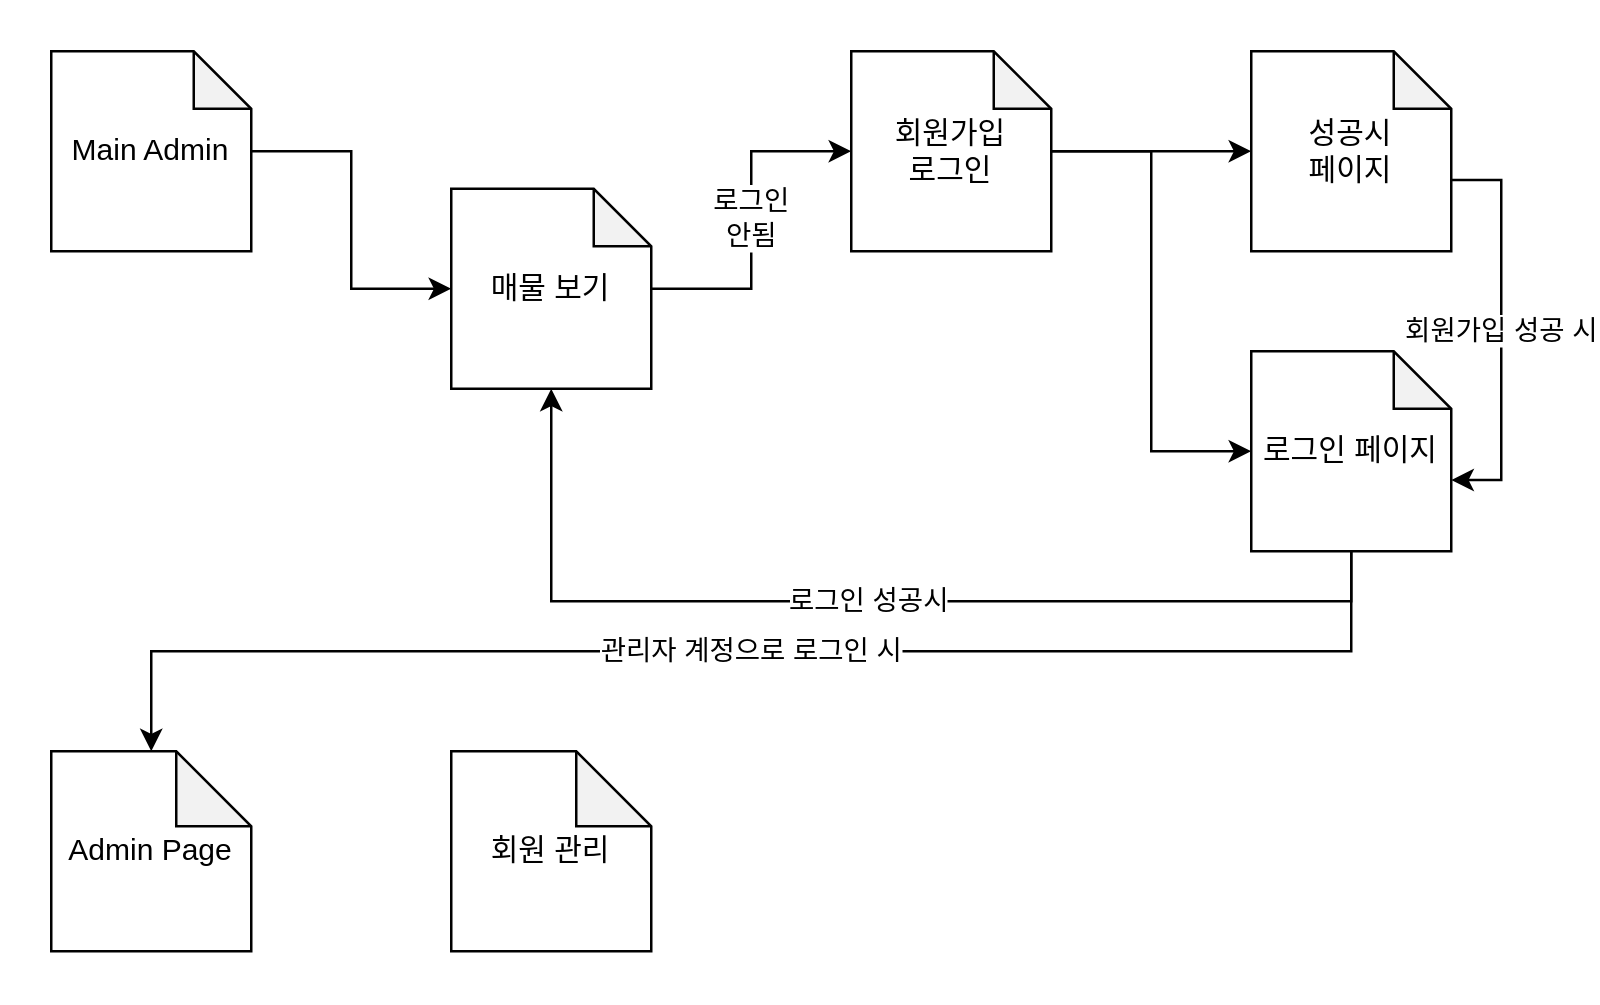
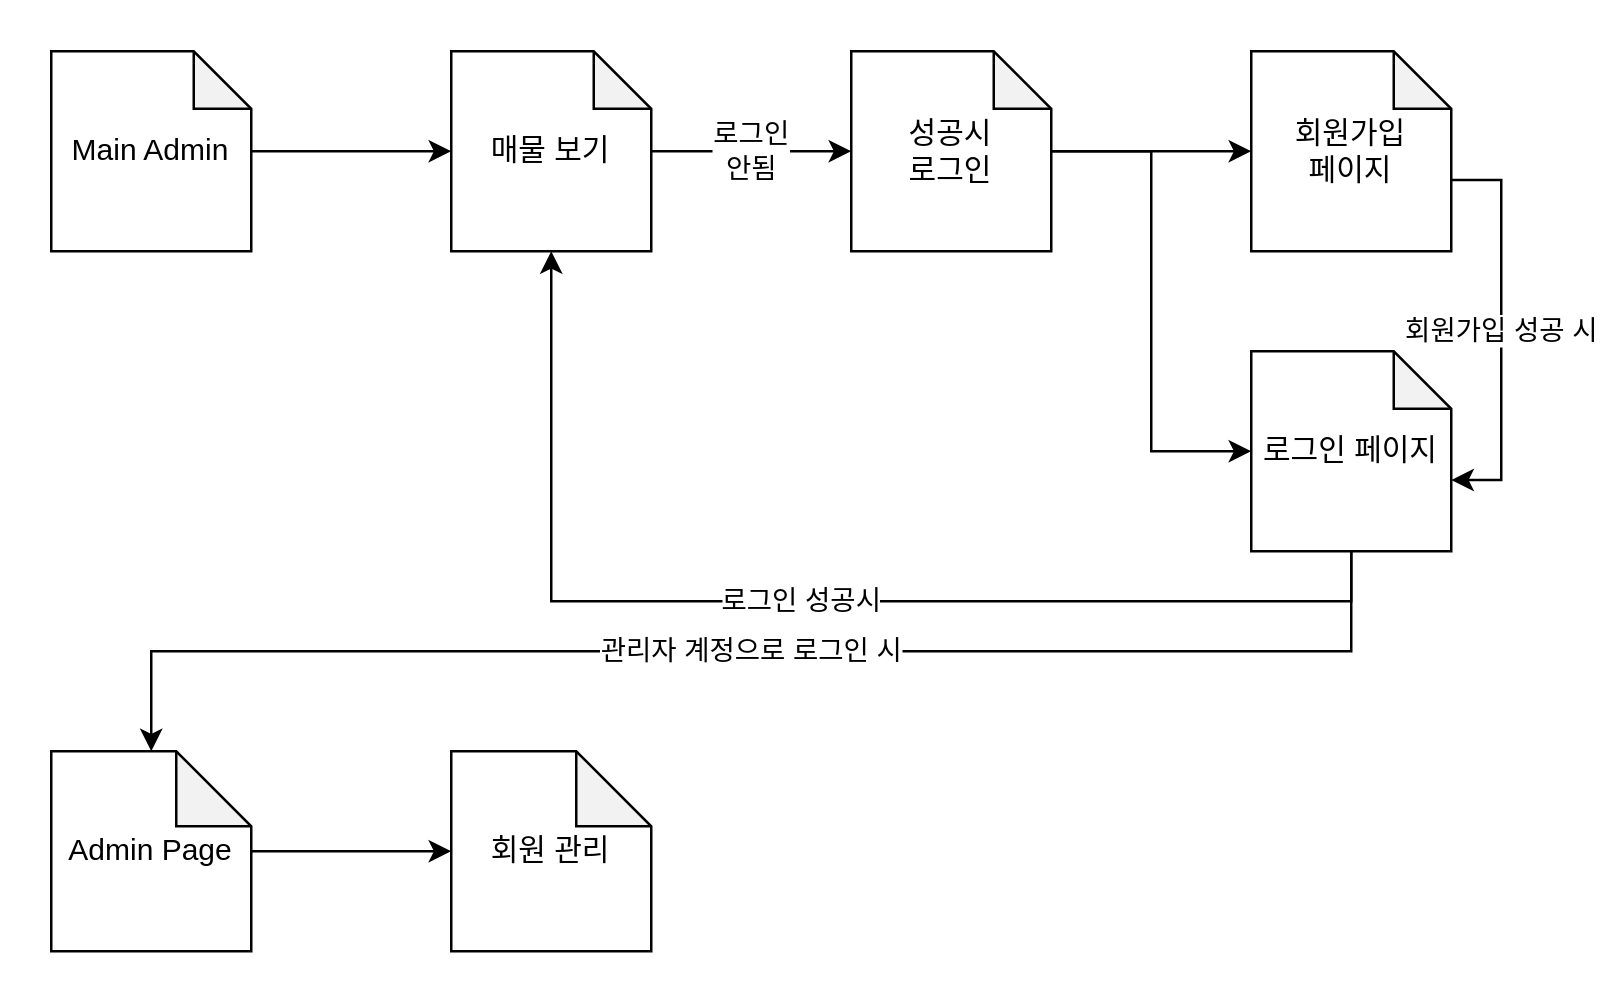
- <mxCell id="4" value="회원가입&lt;br&gt;로그인" style="shape=note;whiteSpace=wrap;html=1;backgroundOutline=1;darkOpacity=0.05;size=23;" vertex="1" parent="1"><mxGeometry x="340" y="20" width="80" height="80" as="geometry" /></mxCell>
+ <mxCell id="4" value="성공시&lt;br&gt;로그인" style="shape=note;whiteSpace=wrap;html=1;backgroundOutline=1;darkOpacity=0.05;size=23;" vertex="1" parent="1"><mxGeometry x="340" y="20" width="80" height="80" as="geometry" /></mxCell>
- <mxCell id="10" value="성공시&lt;br&gt;페이지" style="shape=note;whiteSpace=wrap;html=1;backgroundOutline=1;darkOpacity=0.05;size=23;" vertex="1" parent="1"><mxGeometry x="500" y="20" width="80" height="80" as="geometry" /></mxCell>
+ <mxCell id="10" value="회원가입&lt;br&gt;페이지" style="shape=note;whiteSpace=wrap;html=1;backgroundOutline=1;darkOpacity=0.05;size=23;" vertex="1" parent="1"><mxGeometry x="500" y="20" width="80" height="80" as="geometry" /></mxCell>
- <mxCell id="8" value="매물 보기" style="shape=note;whiteSpace=wrap;html=1;backgroundOutline=1;darkOpacity=0.05;size=23;" vertex="1" parent="1"><mxGeometry x="180" y="75" width="80" height="80" as="geometry" /></mxCell>
+ <mxCell id="8" value="매물 보기" style="shape=note;whiteSpace=wrap;html=1;backgroundOutline=1;darkOpacity=0.05;size=23;" vertex="1" parent="1"><mxGeometry x="180" y="20" width="80" height="80" as="geometry" /></mxCell>
+ <mxCell id="5" style="edgeStyle=orthogonalEdgeStyle;rounded=0;orthogonalLoop=1;jettySize=auto;html=1;entryX=0;entryY=0.5;entryDx=0;entryDy=0;entryPerimeter=0;" edge="1" parent="1" source="6" target="16"><mxGeometry relative="1" as="geometry" /></mxCell>
